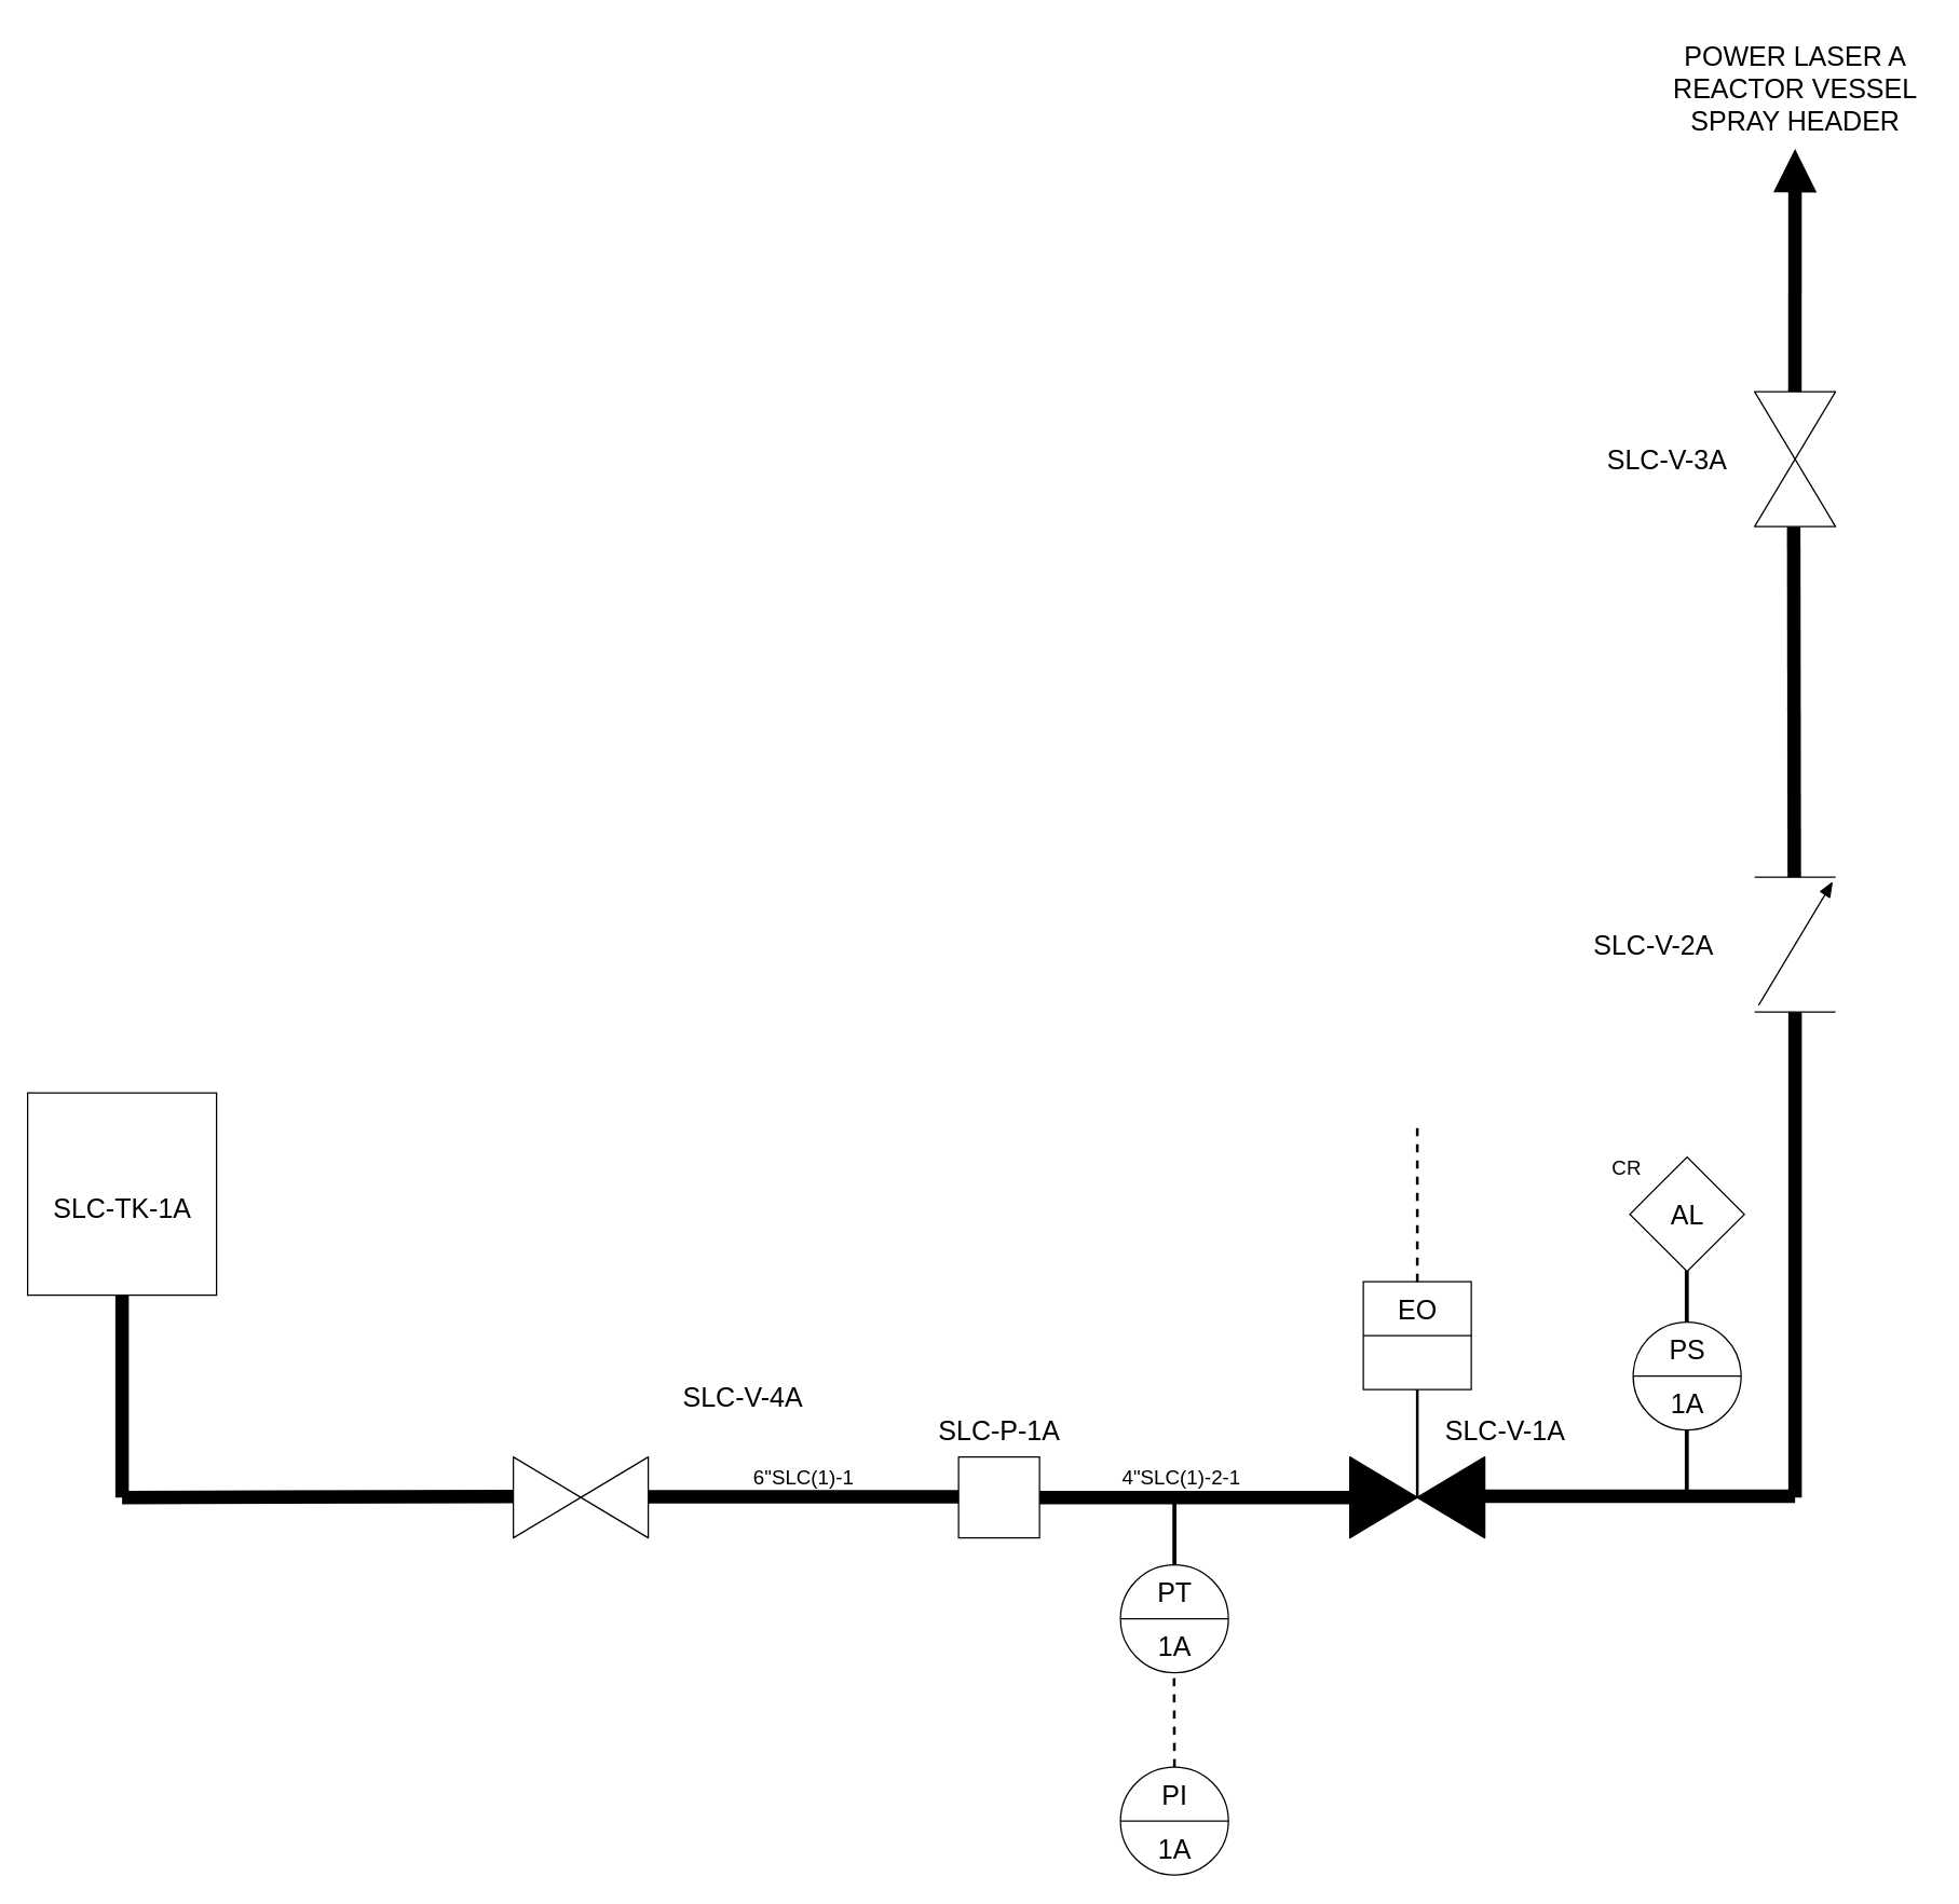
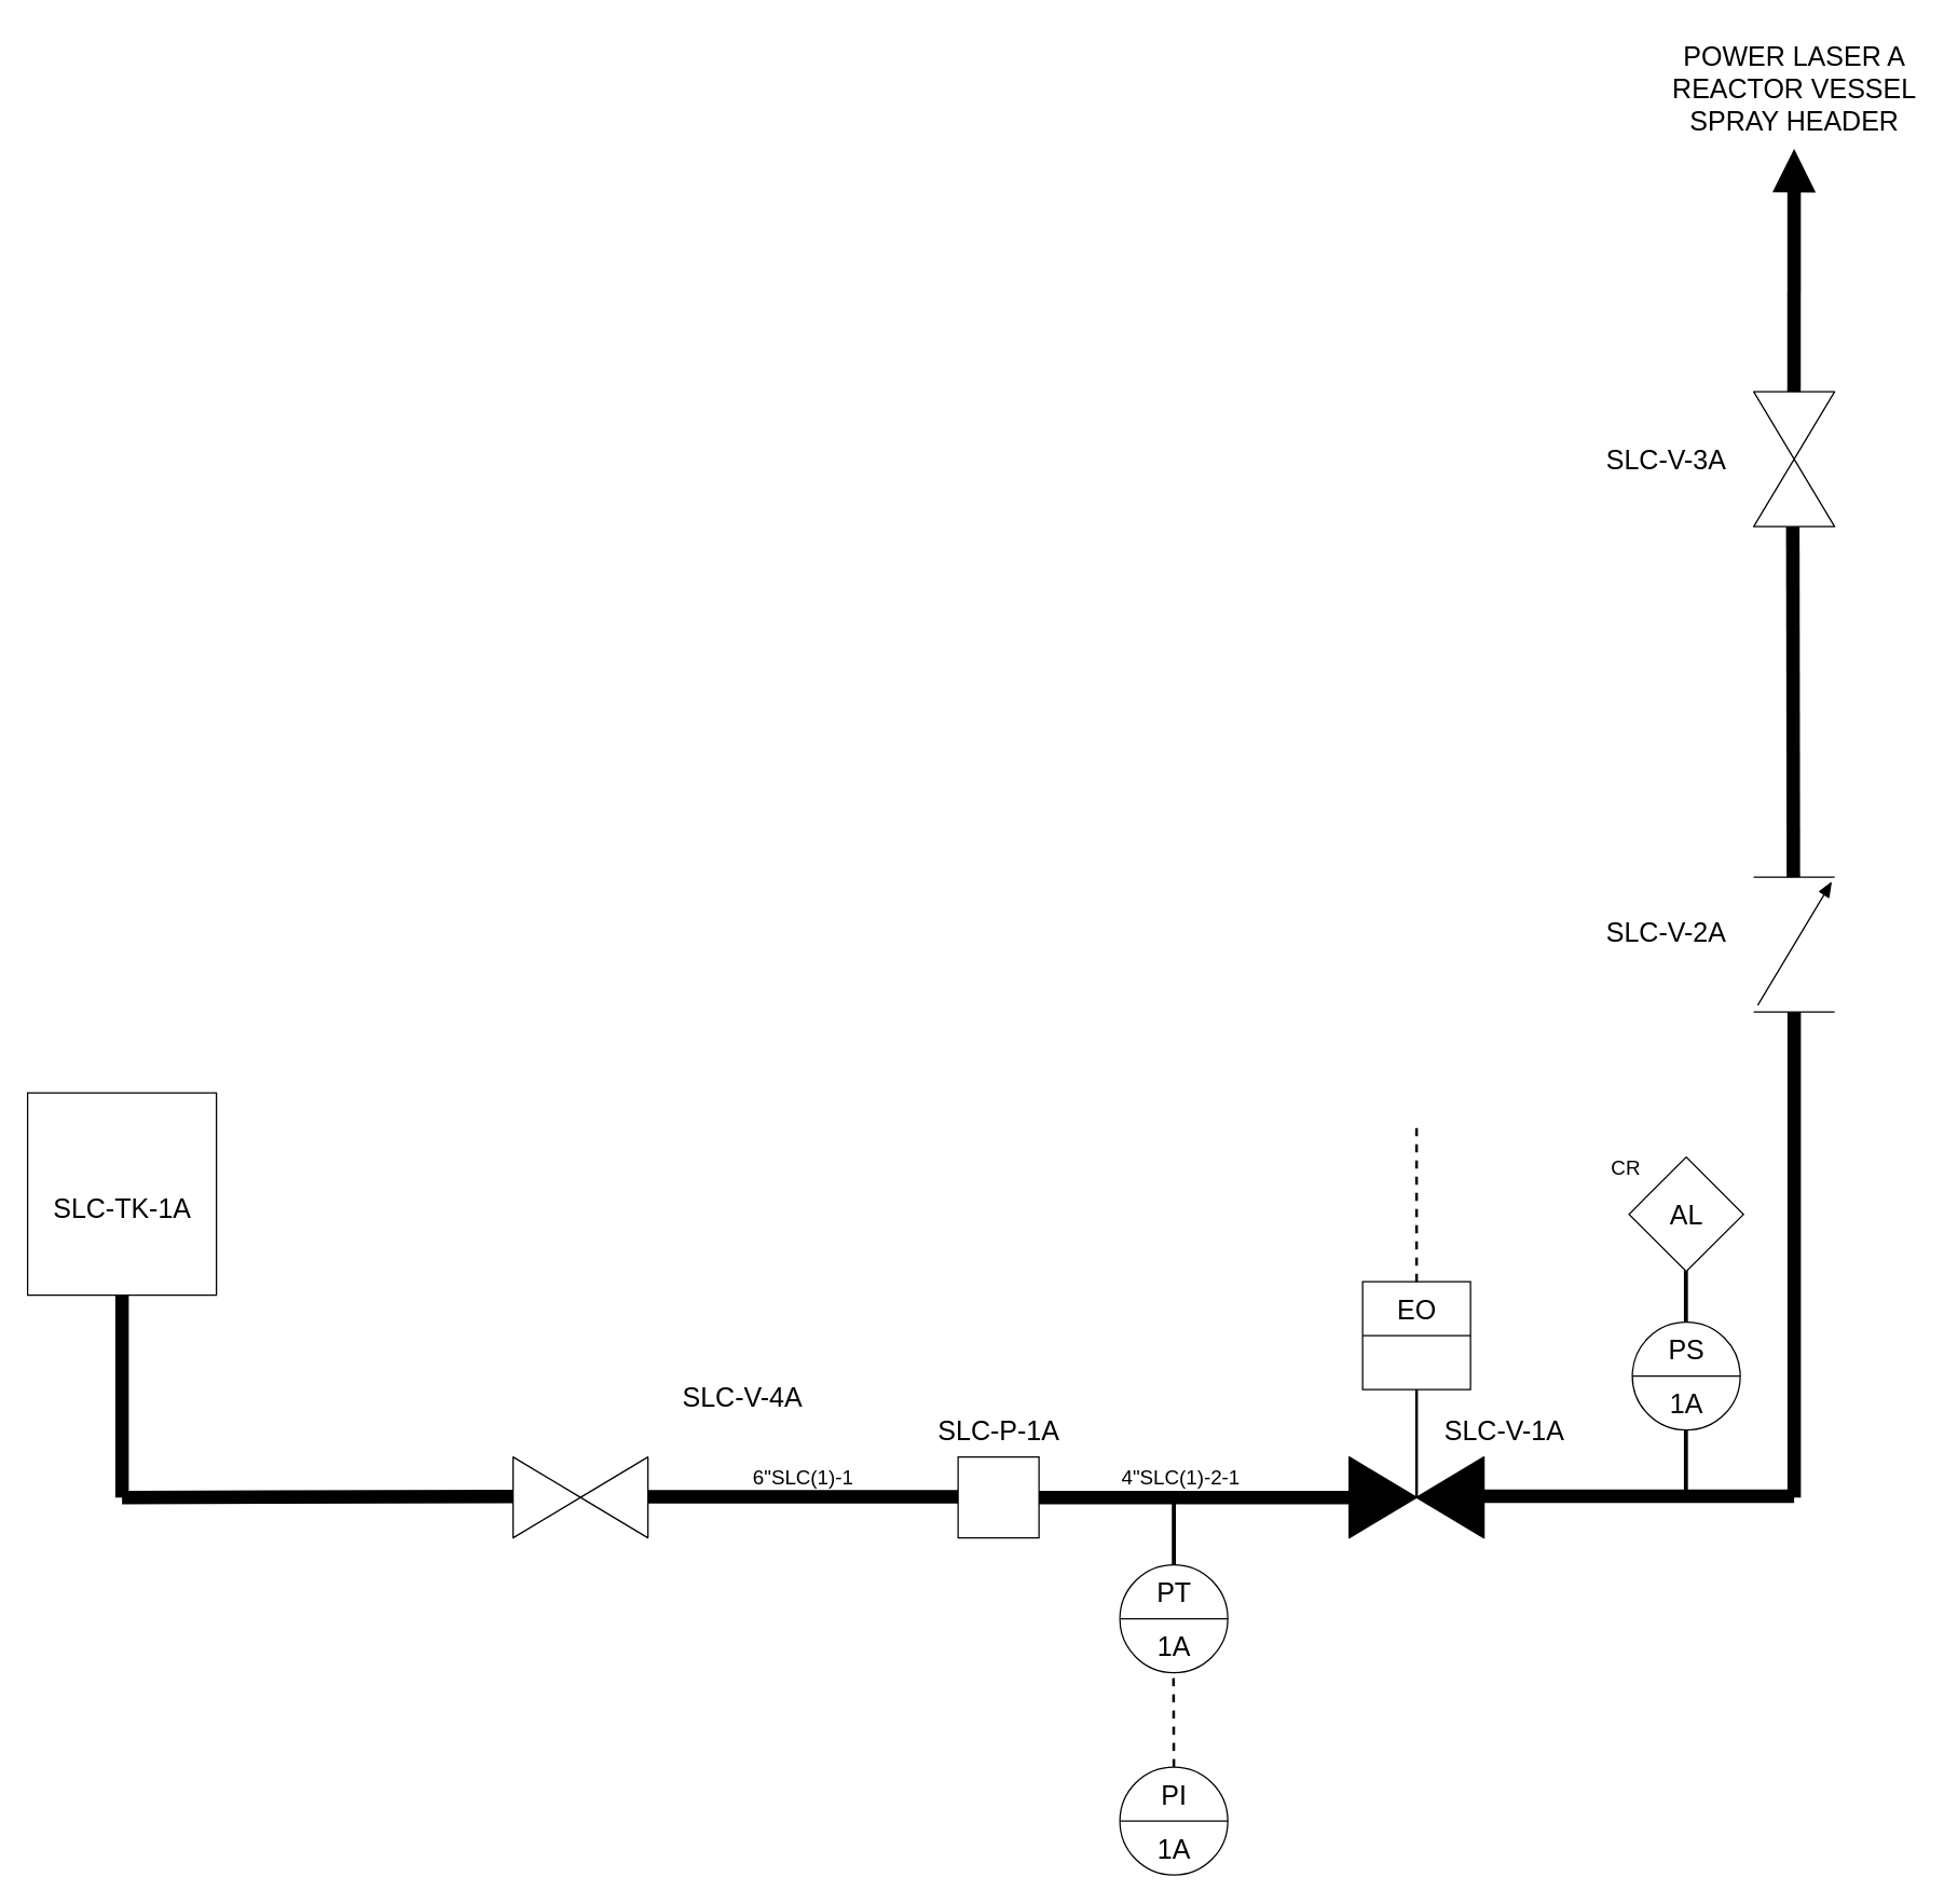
- <mxCell id="22" value="&lt;span style=&quot;font-size: 20px;&quot;&gt;SLC-V-2A&lt;/span&gt;" style="text;html=1;align=center;verticalAlign=middle;resizable=0;points=[];autosize=1;strokeColor=none;fillColor=none;fontColor=#000000;" vertex="1" parent="1"><mxGeometry x="1170" y="680" width="110" height="40" as="geometry" /></mxCell>
+ <mxCell id="22" value="&lt;span style=&quot;font-size: 20px;&quot;&gt;SLC-V-2A&lt;/span&gt;" style="text;html=1;align=center;verticalAlign=middle;resizable=0;points=[];autosize=1;strokeColor=none;fillColor=none;fontColor=#000000;" vertex="1" parent="1"><mxGeometry x="1180" y="670" width="110" height="40" as="geometry" /></mxCell>
